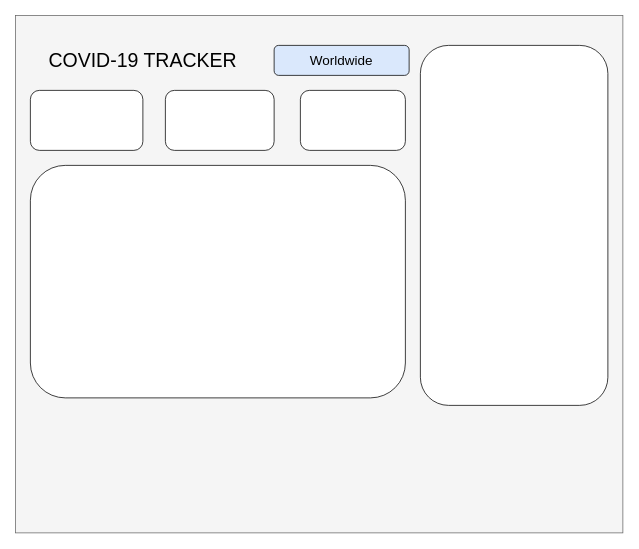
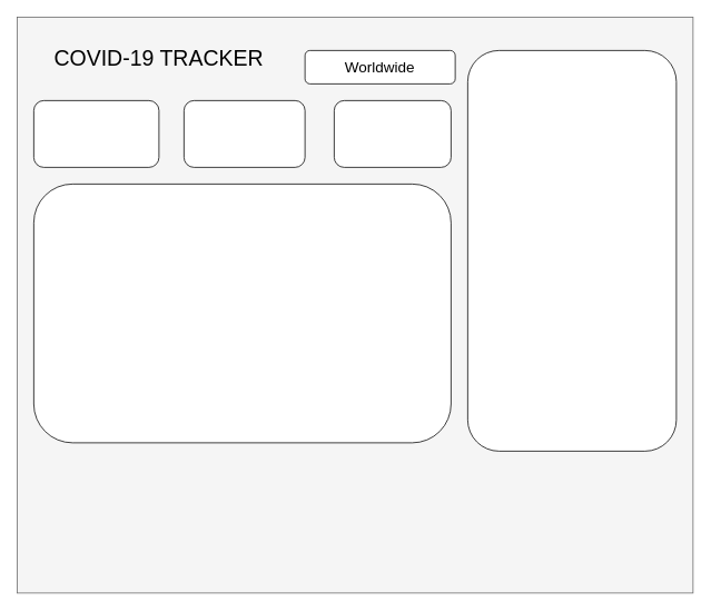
- <mxCell id="3" value="&lt;font style=&quot;font-size: 26px&quot;&gt;COVID-19 TRACKER&lt;br&gt;&lt;/font&gt;" style="text;html=1;strokeColor=none;fillColor=none;align=center;verticalAlign=middle;whiteSpace=wrap;rounded=0;" vertex="1" parent="1"><mxGeometry x="50" y="50" width="280" height="60" as="geometry" /></mxCell>
+ <mxCell id="3" value="&lt;font style=&quot;font-size: 26px&quot;&gt;COVID-19 TRACKER&lt;br&gt;&lt;/font&gt;" style="text;html=1;strokeColor=none;fillColor=none;align=center;verticalAlign=middle;whiteSpace=wrap;rounded=0;" vertex="1" parent="1"><mxGeometry x="50" y="40" width="280" height="60" as="geometry" /></mxCell>
- <mxCell id="4" value="&lt;font style=&quot;font-size: 18px&quot;&gt;Worldwide&lt;/font&gt;" style="rounded=1;whiteSpace=wrap;html=1;shadow=0;glass=0;fillColor=#dae8fc;" vertex="1" parent="1"><mxGeometry x="365" y="60" width="180" height="40" as="geometry" /></mxCell>
+ <mxCell id="4" value="&lt;font style=&quot;font-size: 18px&quot;&gt;Worldwide&lt;/font&gt;" style="rounded=1;whiteSpace=wrap;html=1;shadow=0;glass=0;fillColor=#FFFFFF;" vertex="1" parent="1"><mxGeometry x="365" y="60" width="180" height="40" as="geometry" /></mxCell>
